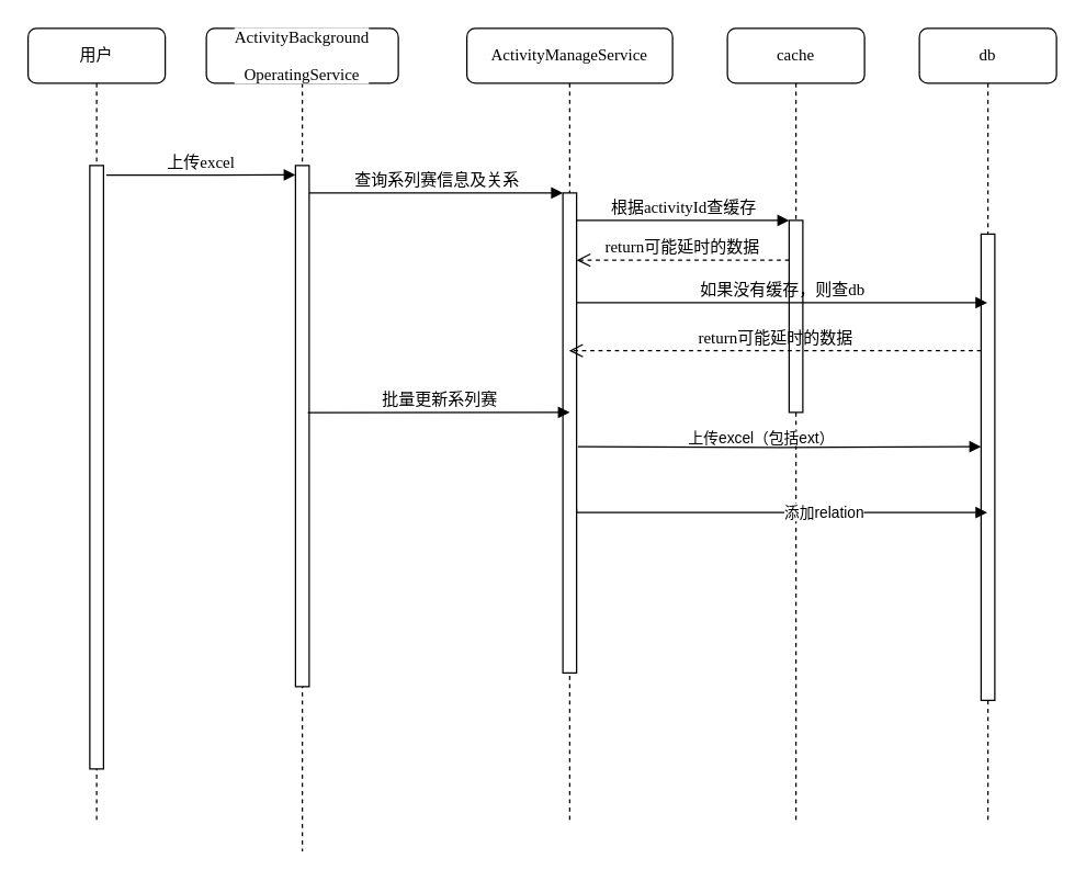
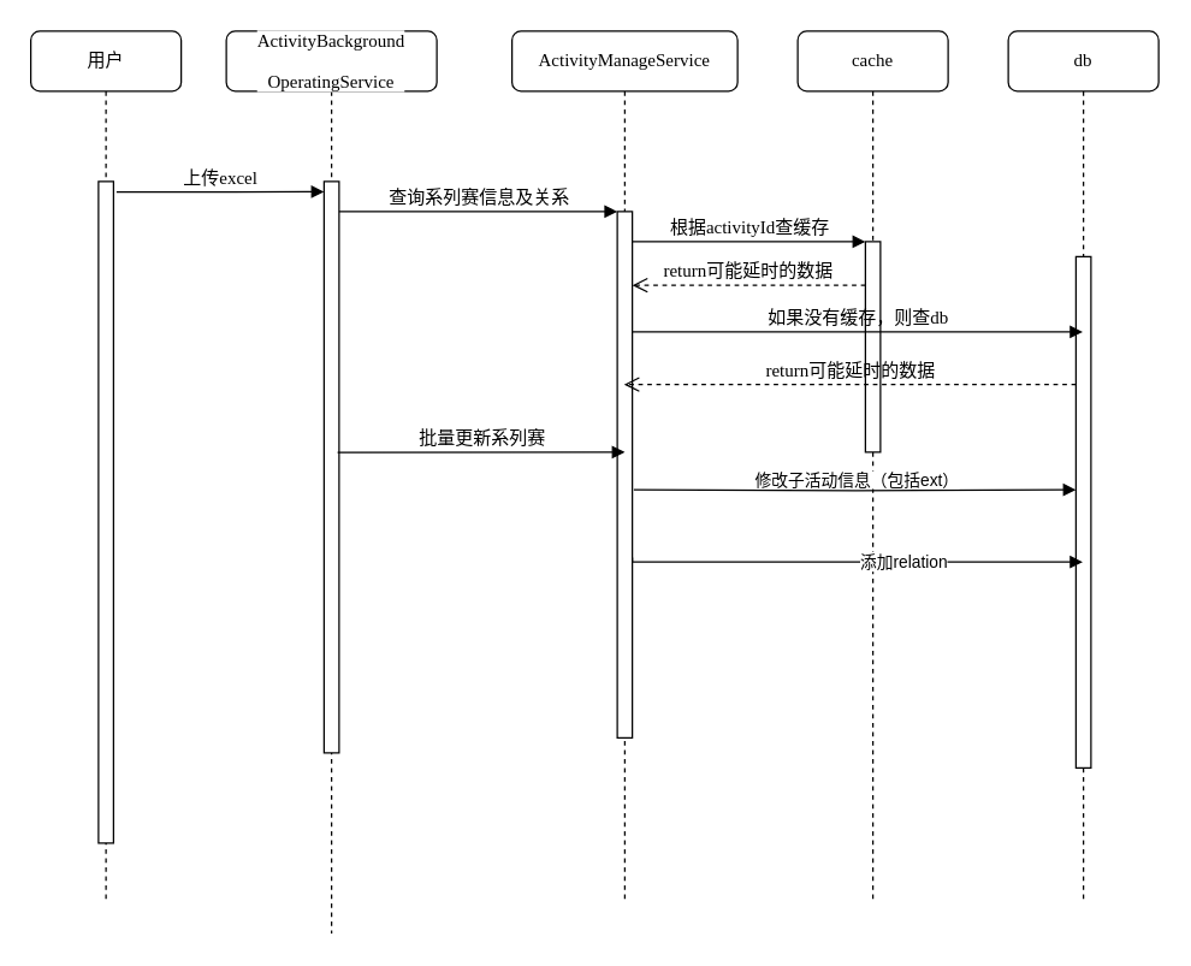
- <mxCell id="21" value="&lt;meta charset=&quot;utf-8&quot;&gt;&lt;span style=&quot;color: rgb(0, 0, 0); font-family: helvetica; font-size: 11px; font-style: normal; font-weight: 400; letter-spacing: normal; text-align: left; text-indent: 0px; text-transform: none; word-spacing: 0px; background-color: rgb(255, 255, 255); display: inline; float: none;&quot;&gt;上传excel（包括ext）&lt;/span&gt;" style="text;whiteSpace=wrap;html=1;" vertex="1" parent="1"><mxGeometry x="500" y="305" width="170" height="30" as="geometry" /></mxCell>
+ <mxCell id="21" value="&lt;meta charset=&quot;utf-8&quot;&gt;&lt;span style=&quot;color: rgb(0, 0, 0); font-family: helvetica; font-size: 11px; font-style: normal; font-weight: 400; letter-spacing: normal; text-align: left; text-indent: 0px; text-transform: none; word-spacing: 0px; background-color: rgb(255, 255, 255); display: inline; float: none;&quot;&gt;修改子活动信息（包括ext）&lt;/span&gt;" style="text;whiteSpace=wrap;html=1;" vertex="1" parent="1"><mxGeometry x="500" y="305" width="170" height="30" as="geometry" /></mxCell>
